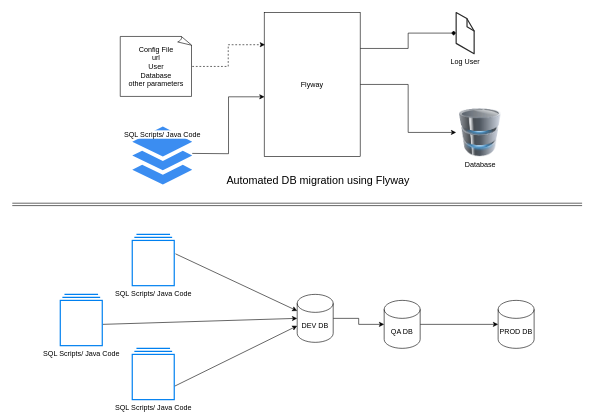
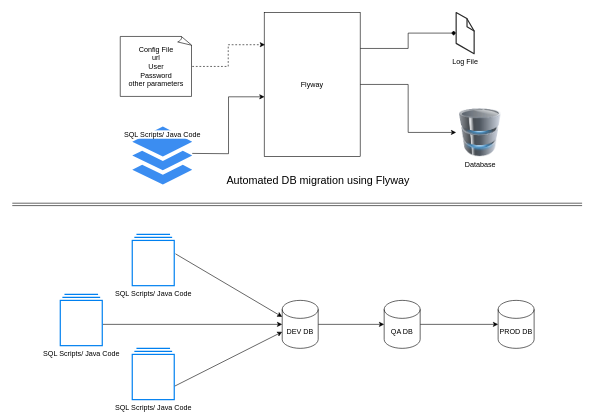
- <mxCell id="9" value="Log User" style="verticalLabelPosition=bottom;html=1;verticalAlign=top;strokeWidth=1;align=center;outlineConnect=0;dashed=0;outlineConnect=0;shape=mxgraph.aws3d.file;aspect=fixed;strokeColor=#292929;" vertex="1" parent="1"><mxGeometry x="760" y="20" width="30" height="68.77" as="geometry" /></mxCell>
+ <mxCell id="9" value="Log File" style="verticalLabelPosition=bottom;html=1;verticalAlign=top;strokeWidth=1;align=center;outlineConnect=0;dashed=0;outlineConnect=0;shape=mxgraph.aws3d.file;aspect=fixed;strokeColor=#292929;" vertex="1" parent="1"><mxGeometry x="760" y="20" width="30" height="68.77" as="geometry" /></mxCell>
- <mxCell id="7" value="Config File&lt;br&gt;url&lt;br&gt;User&lt;br&gt;Database&lt;br&gt;other parameters" style="whiteSpace=wrap;html=1;shape=mxgraph.basic.document" vertex="1" parent="1"><mxGeometry x="200" y="60" width="120" height="100" as="geometry" /></mxCell>
+ <mxCell id="7" value="Config File&lt;br&gt;url&lt;br&gt;User&lt;br&gt;Password&lt;br&gt;other parameters" style="whiteSpace=wrap;html=1;shape=mxgraph.basic.document" vertex="1" parent="1"><mxGeometry x="200" y="60" width="120" height="100" as="geometry" /></mxCell>
- <mxCell id="17" value="DEV DB" style="shape=cylinder3;whiteSpace=wrap;html=1;boundedLbl=1;backgroundOutline=1;size=15;" vertex="1" parent="1"><mxGeometry x="495" y="490" width="60" height="80" as="geometry" /></mxCell>
+ <mxCell id="17" value="DEV DB" style="shape=cylinder3;whiteSpace=wrap;html=1;boundedLbl=1;backgroundOutline=1;size=15;" vertex="1" parent="1"><mxGeometry x="470" y="500" width="60" height="80" as="geometry" /></mxCell>
